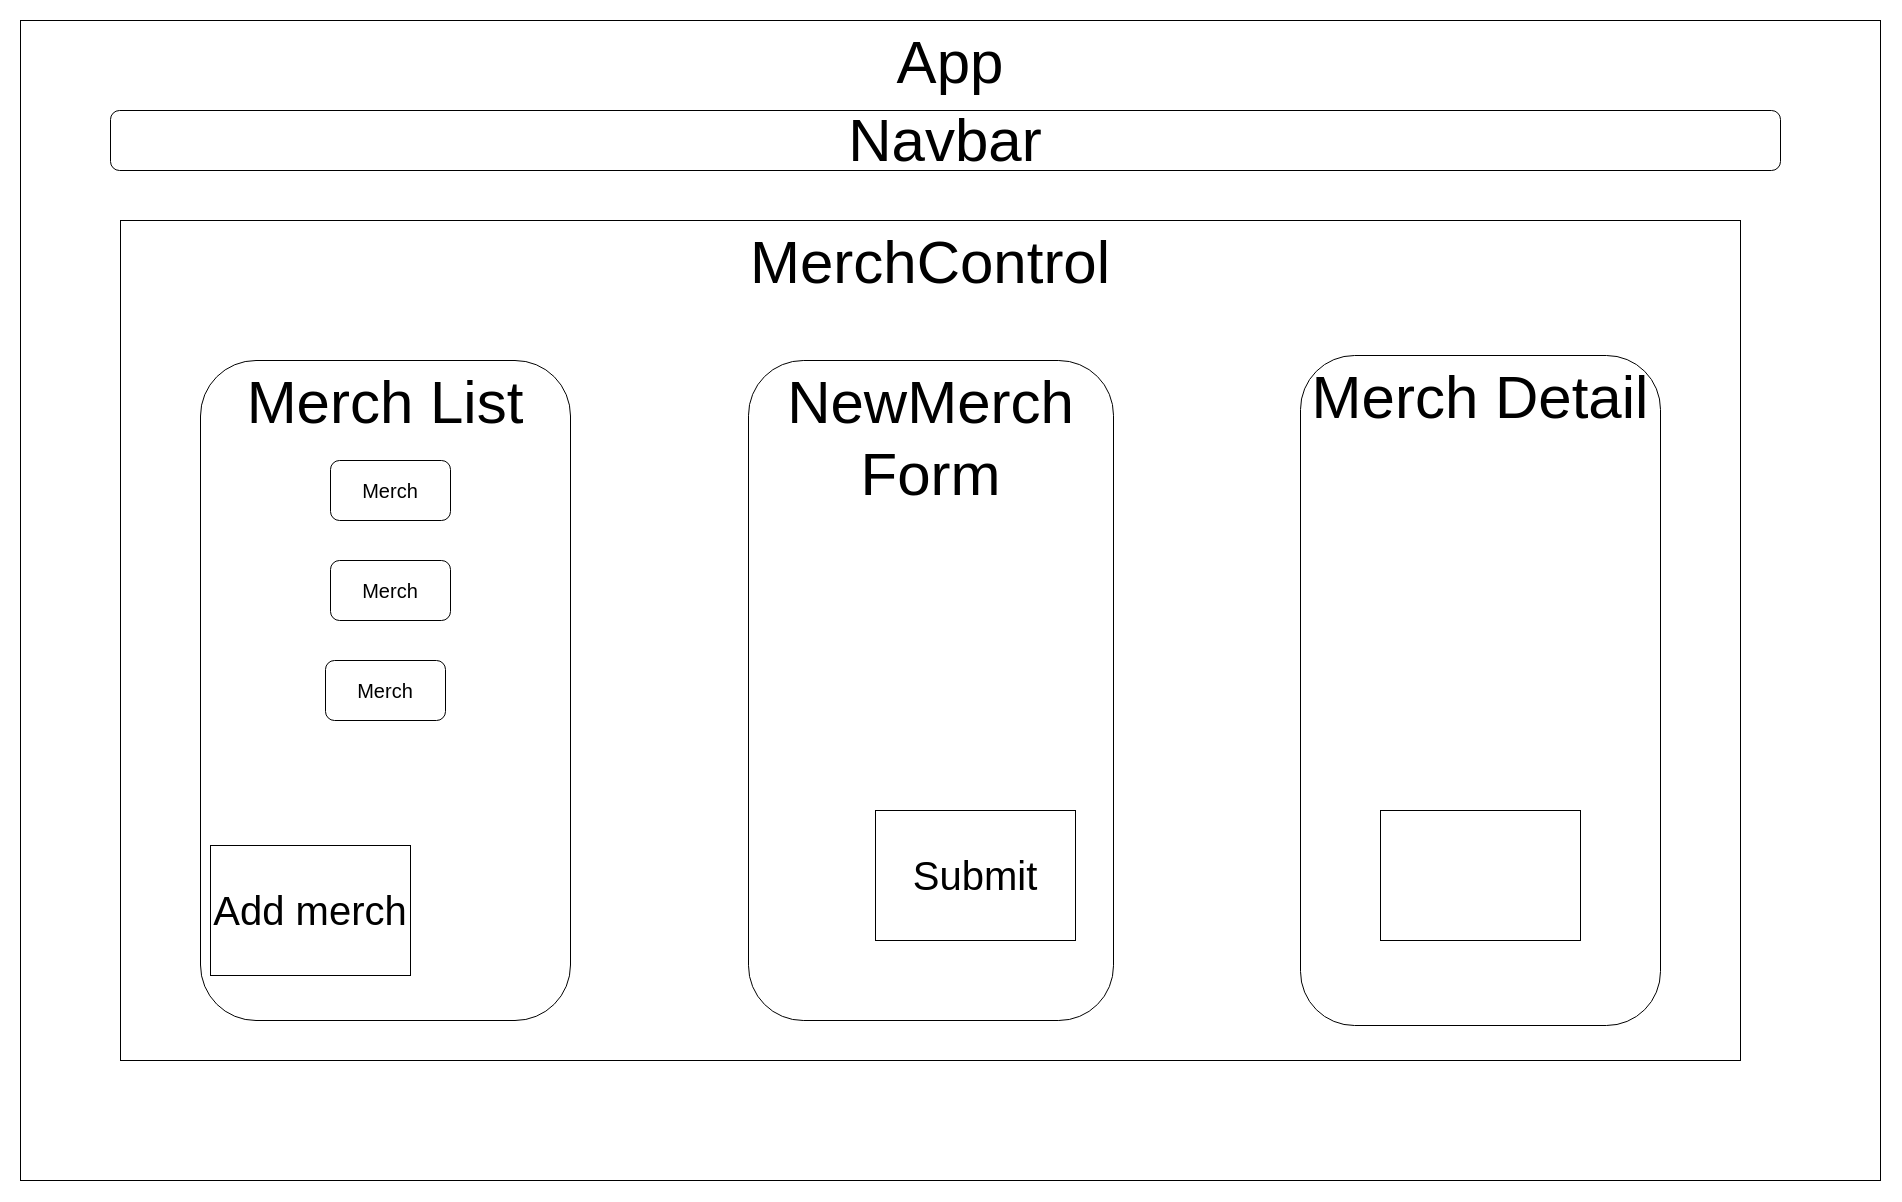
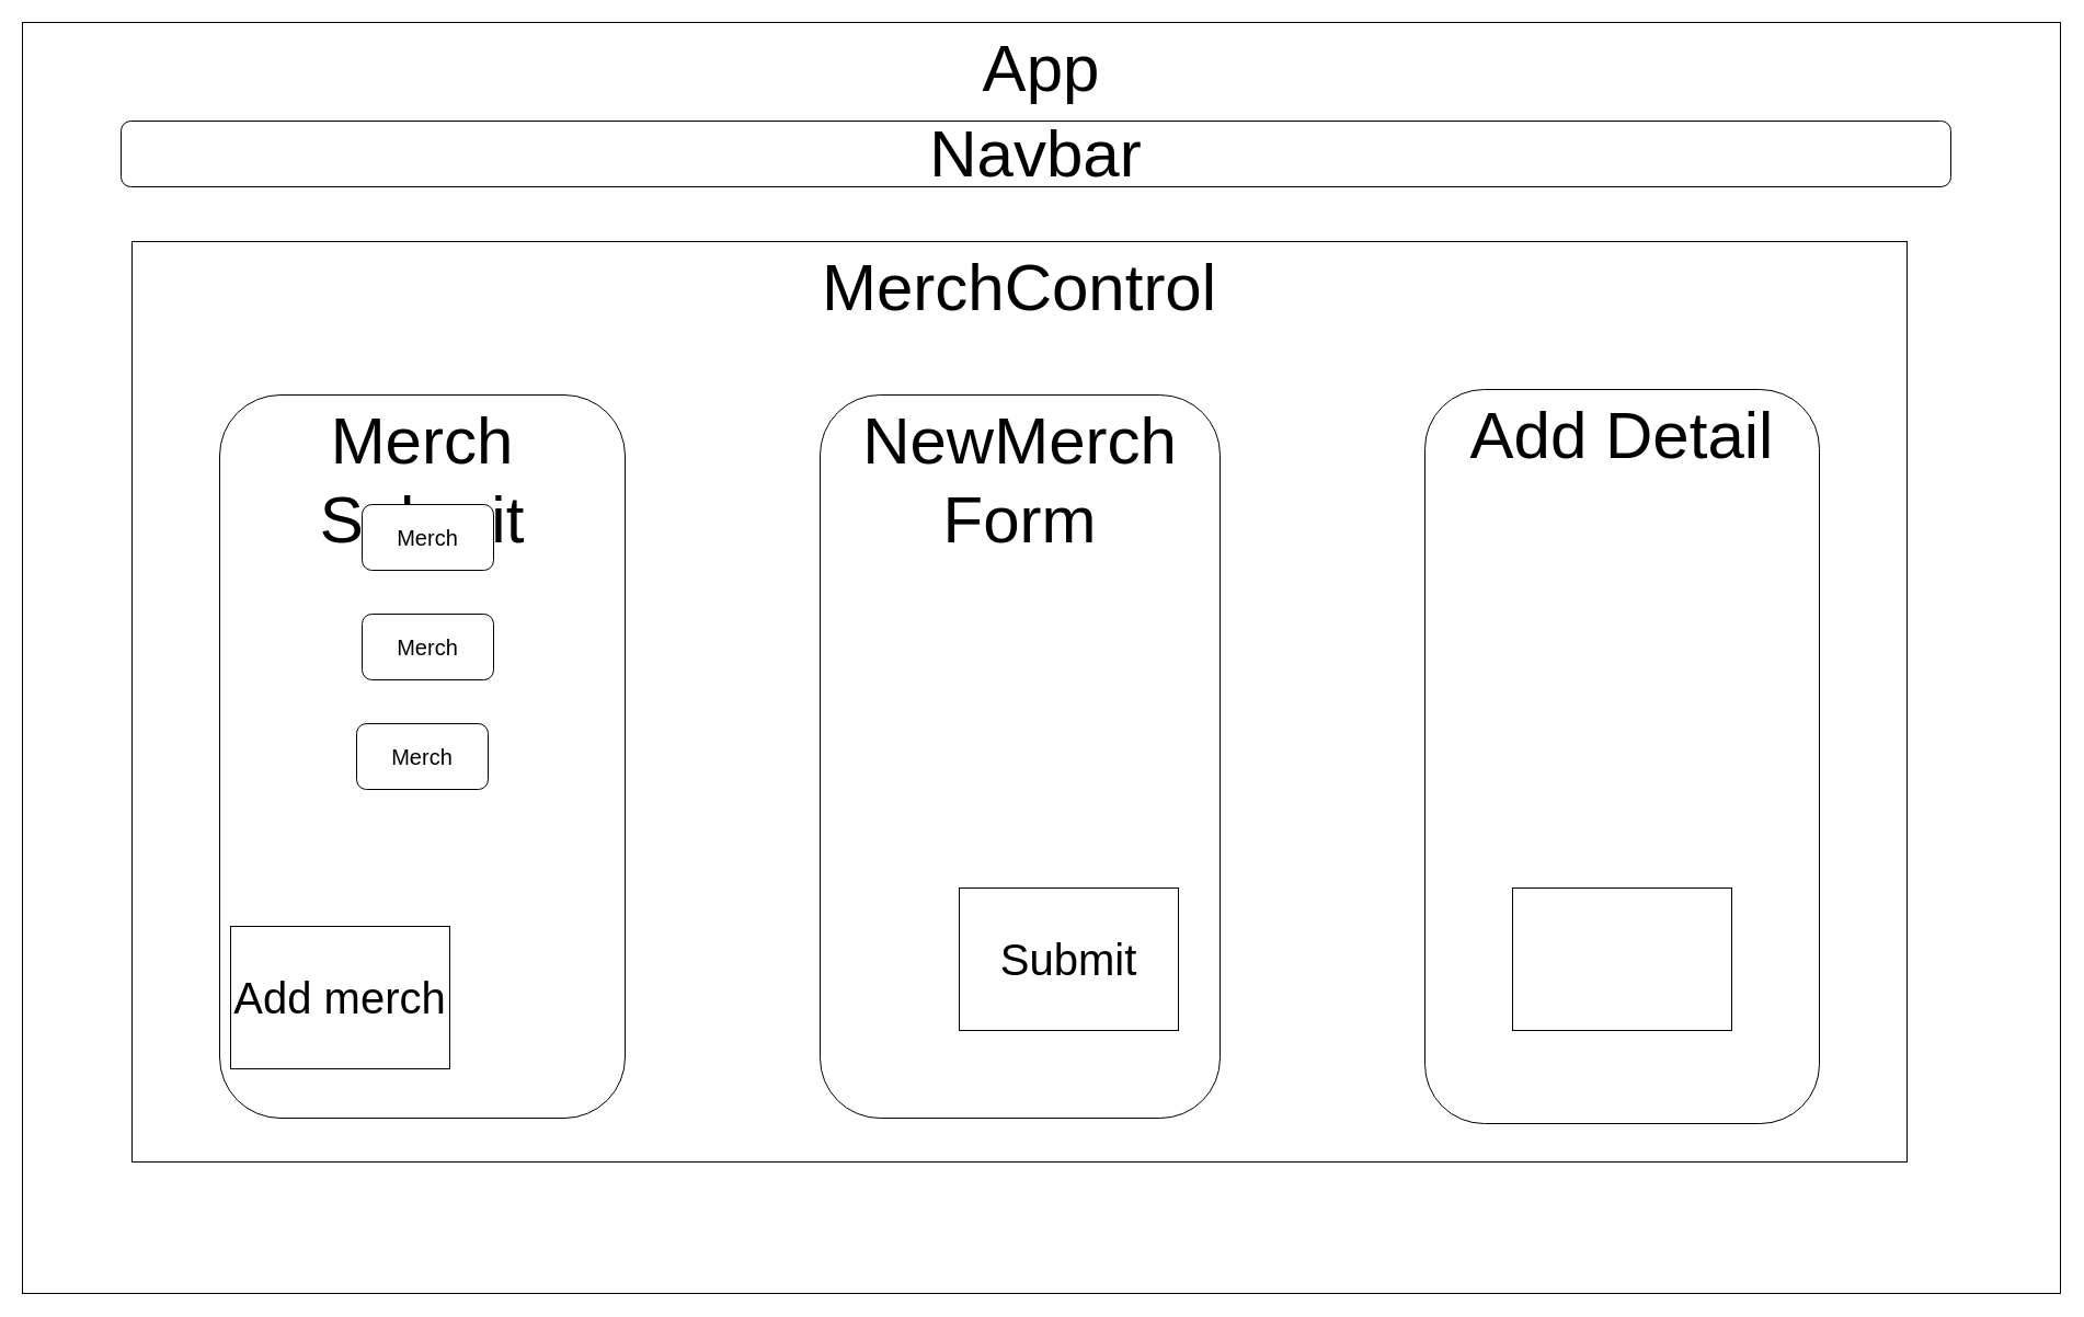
- <mxCell id="7" value="Merch Detail" style="rounded=1;whiteSpace=wrap;html=1;fontSize=60;verticalAlign=top;" parent="1" vertex="1"><mxGeometry x="1300" y="355" width="360" height="670" as="geometry" /></mxCell>
+ <mxCell id="7" value="Add Detail" style="rounded=1;whiteSpace=wrap;html=1;fontSize=60;verticalAlign=top;" parent="1" vertex="1"><mxGeometry x="1300" y="355" width="360" height="670" as="geometry" /></mxCell>
- <mxCell id="5" value="Merch List" style="rounded=1;whiteSpace=wrap;html=1;fontSize=60;verticalAlign=top;" parent="1" vertex="1"><mxGeometry x="200" y="360" width="370" height="660" as="geometry" /></mxCell>
+ <mxCell id="5" value="Merch Submit" style="rounded=1;whiteSpace=wrap;html=1;fontSize=60;verticalAlign=top;" parent="1" vertex="1"><mxGeometry x="200" y="360" width="370" height="660" as="geometry" /></mxCell>
